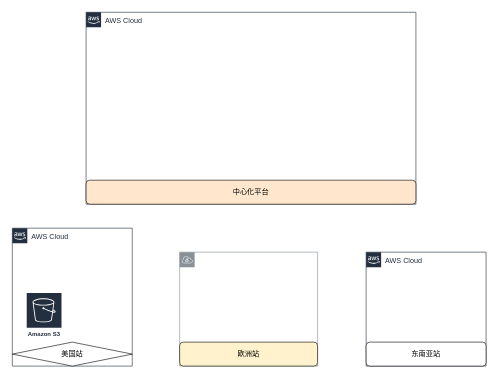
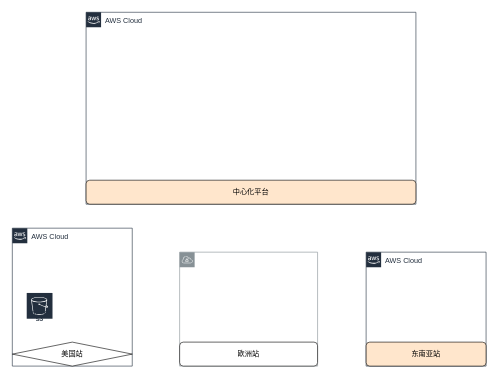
- <mxCell id="6" value="Amazon S3" style="sketch=0;outlineConnect=0;fontColor=#232F3E;gradientColor=none;strokeColor=#ffffff;fillColor=#232F3E;dashed=0;verticalLabelPosition=middle;verticalAlign=bottom;align=center;html=1;whiteSpace=wrap;fontSize=10;fontStyle=1;spacing=3;shape=mxgraph.aws4.productIcon;prIcon=mxgraph.aws4.s3;" vertex="1" parent="4"><mxGeometry x="23" y="107" width="60" height="80" as="geometry" /></mxCell>
+ <mxCell id="6" value="Amazon S3" style="sketch=0;outlineConnect=0;fontColor=#232F3E;gradientColor=none;strokeColor=#ffffff;fillColor=#232F3E;dashed=0;verticalLabelPosition=middle;verticalAlign=bottom;align=center;html=1;whiteSpace=wrap;fontSize=10;fontStyle=1;spacing=3;shape=mxgraph.aws4.productIcon;prIcon=mxgraph.aws4.s3;" vertex="1" parent="4"><mxGeometry x="23" y="107" width="45" height="55" as="geometry" /></mxCell>
- <mxCell id="11" value="欧洲站" style="rounded=1;whiteSpace=wrap;html=1;fillColor=#fff2cc;" vertex="1" parent="1"><mxGeometry x="299" y="570" width="230" height="40" as="geometry" /></mxCell>
+ <mxCell id="11" value="欧洲站" style="rounded=1;whiteSpace=wrap;html=1;" vertex="1" parent="1"><mxGeometry x="299" y="570" width="230" height="40" as="geometry" /></mxCell>
- <mxCell id="9" value="东南亚站" style="rounded=1;whiteSpace=wrap;html=1;" vertex="1" parent="8"><mxGeometry y="150" width="200" height="40" as="geometry" /></mxCell>
+ <mxCell id="9" value="东南亚站" style="rounded=1;whiteSpace=wrap;html=1;fillColor=#ffe6cc;" vertex="1" parent="8"><mxGeometry y="150" width="200" height="40" as="geometry" /></mxCell>
